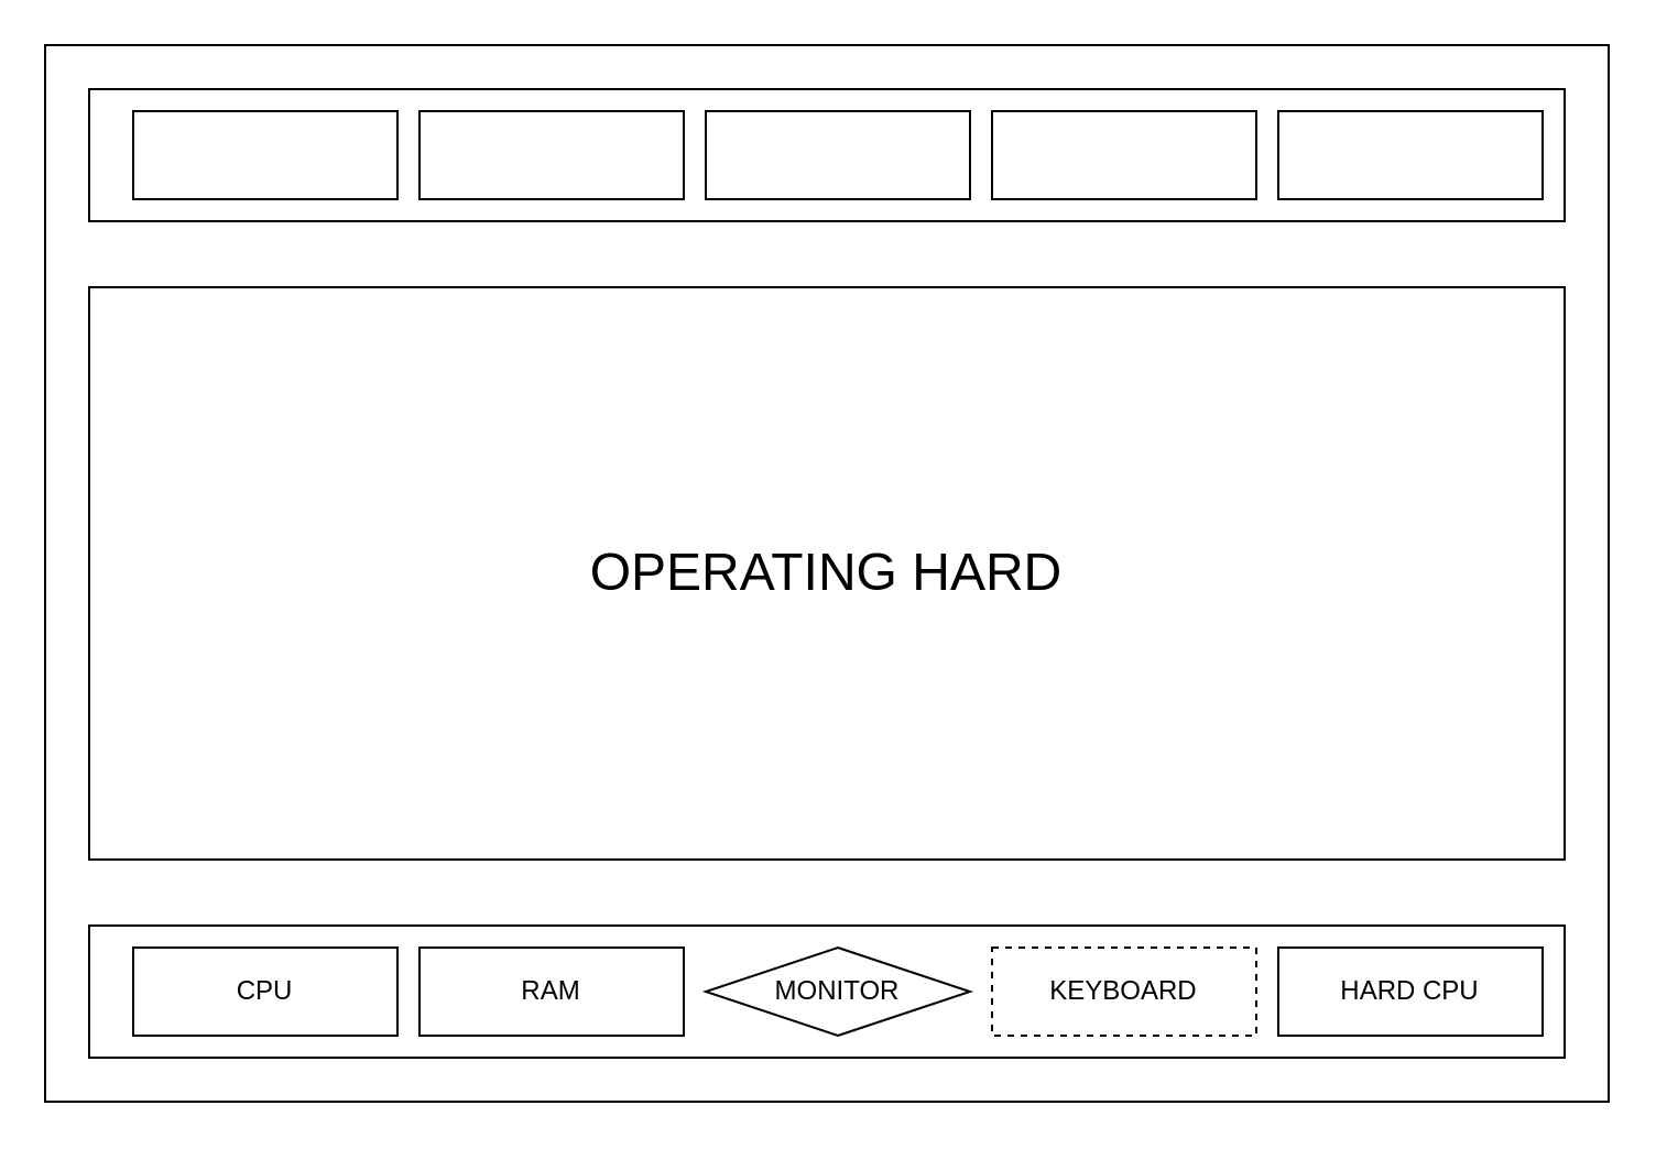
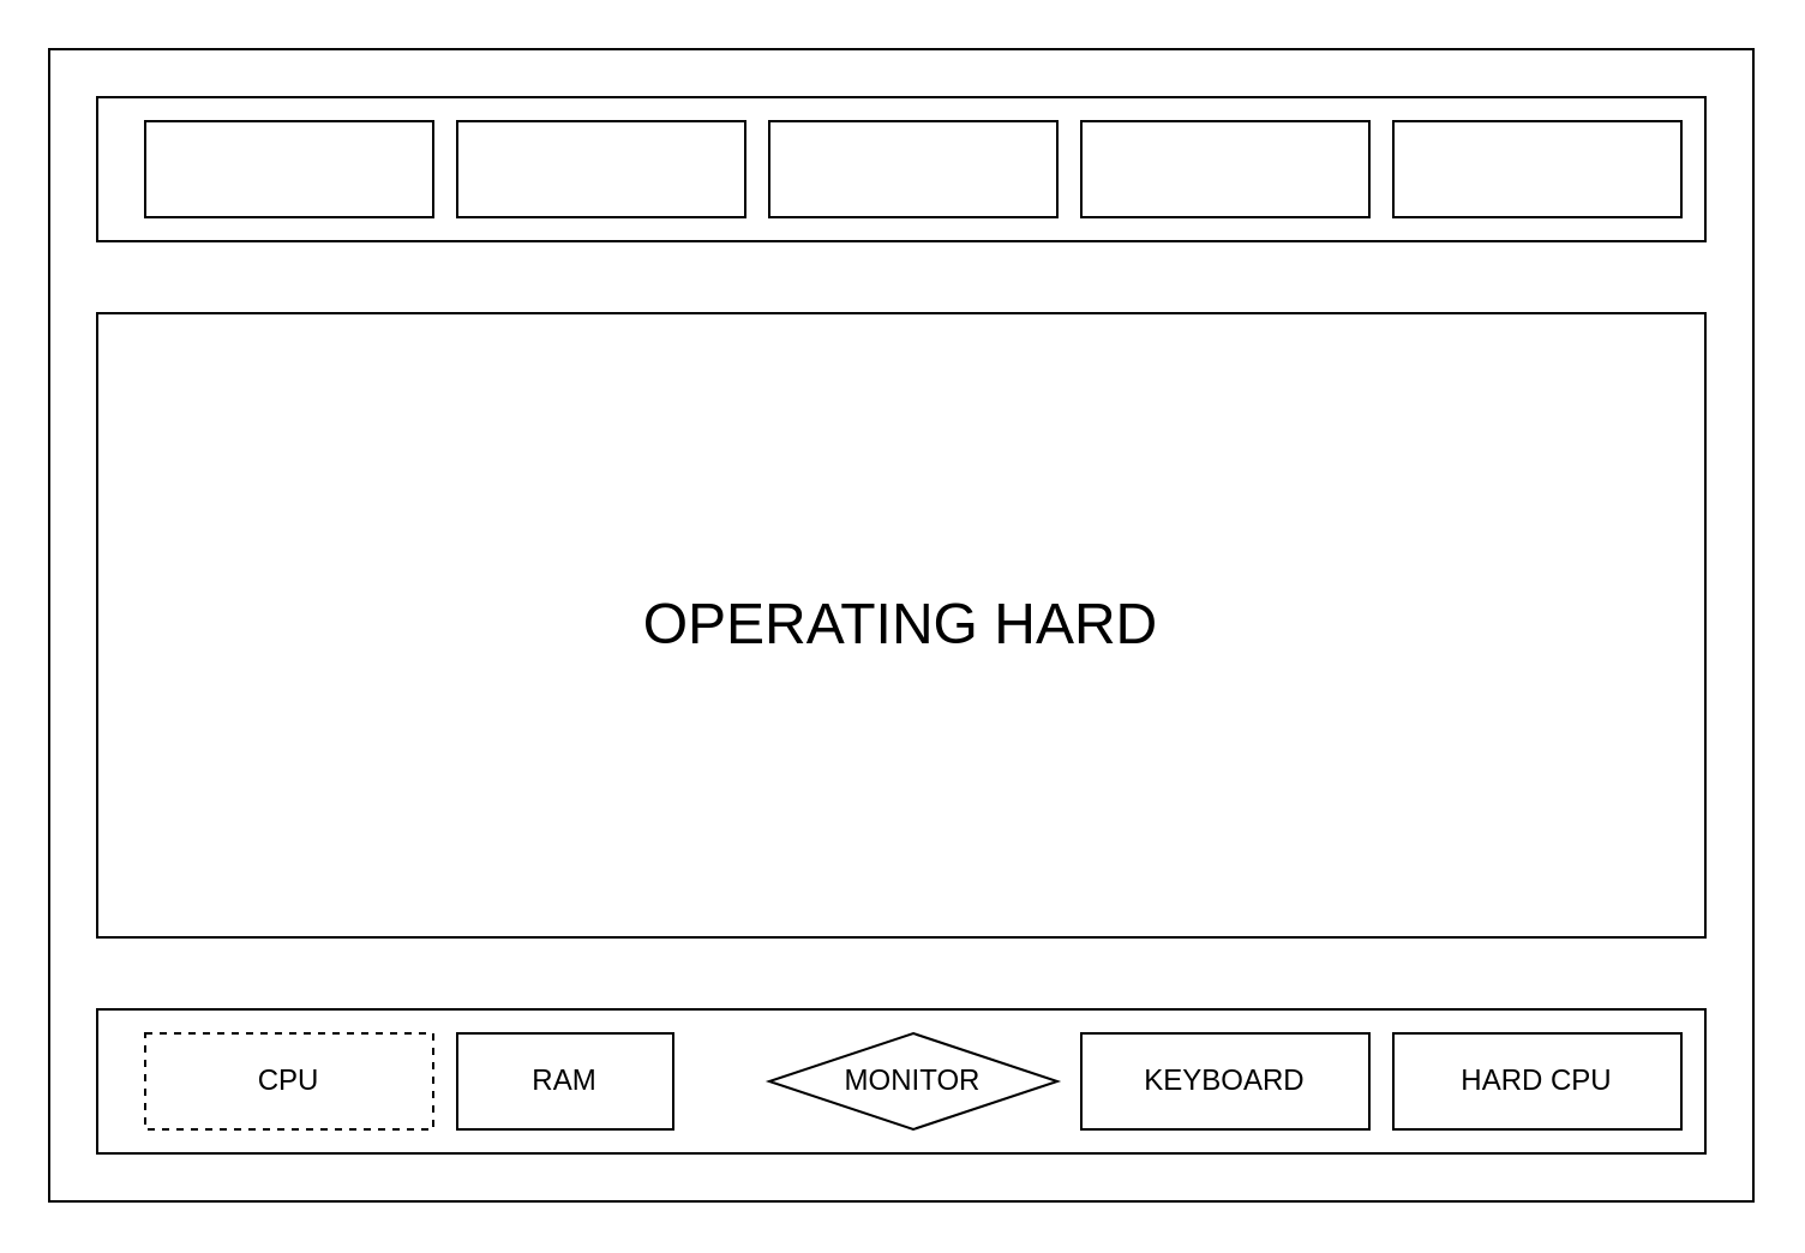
- <mxCell id="6" value="CPU" style="rounded=0;whiteSpace=wrap;html=1;" vertex="1" parent="1"><mxGeometry x="60" y="430" width="120" height="40" as="geometry" /></mxCell>
+ <mxCell id="6" value="CPU" style="rounded=0;whiteSpace=wrap;html=1;dashed=1;" vertex="1" parent="1"><mxGeometry x="60" y="430" width="120" height="40" as="geometry" /></mxCell>
- <mxCell id="7" value="RAM" style="rounded=0;whiteSpace=wrap;html=1;" vertex="1" parent="1"><mxGeometry x="190" y="430" width="120" height="40" as="geometry" /></mxCell>
+ <mxCell id="7" value="RAM" style="rounded=0;whiteSpace=wrap;html=1;" vertex="1" parent="1"><mxGeometry x="190" y="430" width="90" height="40" as="geometry" /></mxCell>
- <mxCell id="9" value="KEYBOARD" style="rounded=0;whiteSpace=wrap;html=1;dashed=1;" vertex="1" parent="1"><mxGeometry x="450" y="430" width="120" height="40" as="geometry" /></mxCell>
+ <mxCell id="9" value="KEYBOARD" style="rounded=0;whiteSpace=wrap;html=1;" vertex="1" parent="1"><mxGeometry x="450" y="430" width="120" height="40" as="geometry" /></mxCell>
